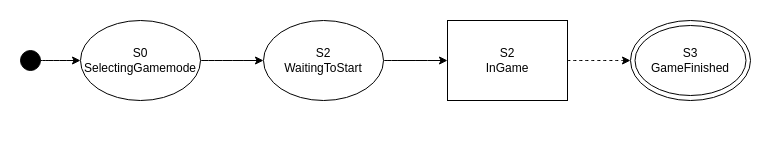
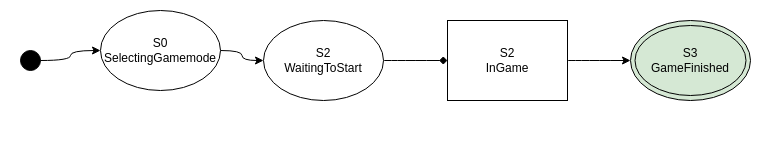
- <mxCell id="4" value="S0&lt;div&gt;SelectingGamemode&lt;/div&gt;" style="ellipse;whiteSpace=wrap;html=1;" vertex="1" parent="1"><mxGeometry x="80" y="20" width="120" height="80" as="geometry" /></mxCell>
+ <mxCell id="4" value="S0&lt;div&gt;SelectingGamemode&lt;/div&gt;" style="ellipse;whiteSpace=wrap;html=1;" vertex="1" parent="1"><mxGeometry x="100" y="10" width="120" height="80" as="geometry" /></mxCell>
- <mxCell id="5" style="edgeStyle=orthogonalEdgeStyle;curved=1;rounded=0;orthogonalLoop=1;jettySize=auto;html=1;exitX=1;exitY=0.5;exitDx=0;exitDy=0;entryX=0;entryY=0.5;entryDx=0;entryDy=0;" edge="1" parent="1" source="6" target="8"><mxGeometry relative="1" as="geometry" /></mxCell>
+ <mxCell id="5" style="edgeStyle=orthogonalEdgeStyle;curved=1;rounded=0;orthogonalLoop=1;jettySize=auto;html=1;exitX=1;exitY=0.5;exitDx=0;exitDy=0;entryX=0;entryY=0.5;entryDx=0;entryDy=0;endArrow=diamond;" edge="1" parent="1" source="6" target="8"><mxGeometry relative="1" as="geometry" /></mxCell>
- <mxCell id="7" style="edgeStyle=orthogonalEdgeStyle;curved=1;rounded=0;orthogonalLoop=1;jettySize=auto;html=1;exitX=1;exitY=0.5;exitDx=0;exitDy=0;entryX=0;entryY=0.5;entryDx=0;entryDy=0;dashed=1;" edge="1" parent="1" source="8" target="9"><mxGeometry relative="1" as="geometry" /></mxCell>
+ <mxCell id="7" style="edgeStyle=orthogonalEdgeStyle;curved=1;rounded=0;orthogonalLoop=1;jettySize=auto;html=1;exitX=1;exitY=0.5;exitDx=0;exitDy=0;entryX=0;entryY=0.5;entryDx=0;entryDy=0;" edge="1" parent="1" source="8" target="9"><mxGeometry relative="1" as="geometry" /></mxCell>
- <mxCell id="9" value="S3&lt;div&gt;GameFinished&lt;/div&gt;" style="ellipse;whiteSpace=wrap;html=1;" vertex="1" parent="1"><mxGeometry x="630" y="20" width="120" height="80" as="geometry" /></mxCell>
+ <mxCell id="9" value="S3&lt;div&gt;GameFinished&lt;/div&gt;" style="ellipse;whiteSpace=wrap;html=1;fillColor=#d5e8d4;" vertex="1" parent="1"><mxGeometry x="630" y="20" width="120" height="80" as="geometry" /></mxCell>
